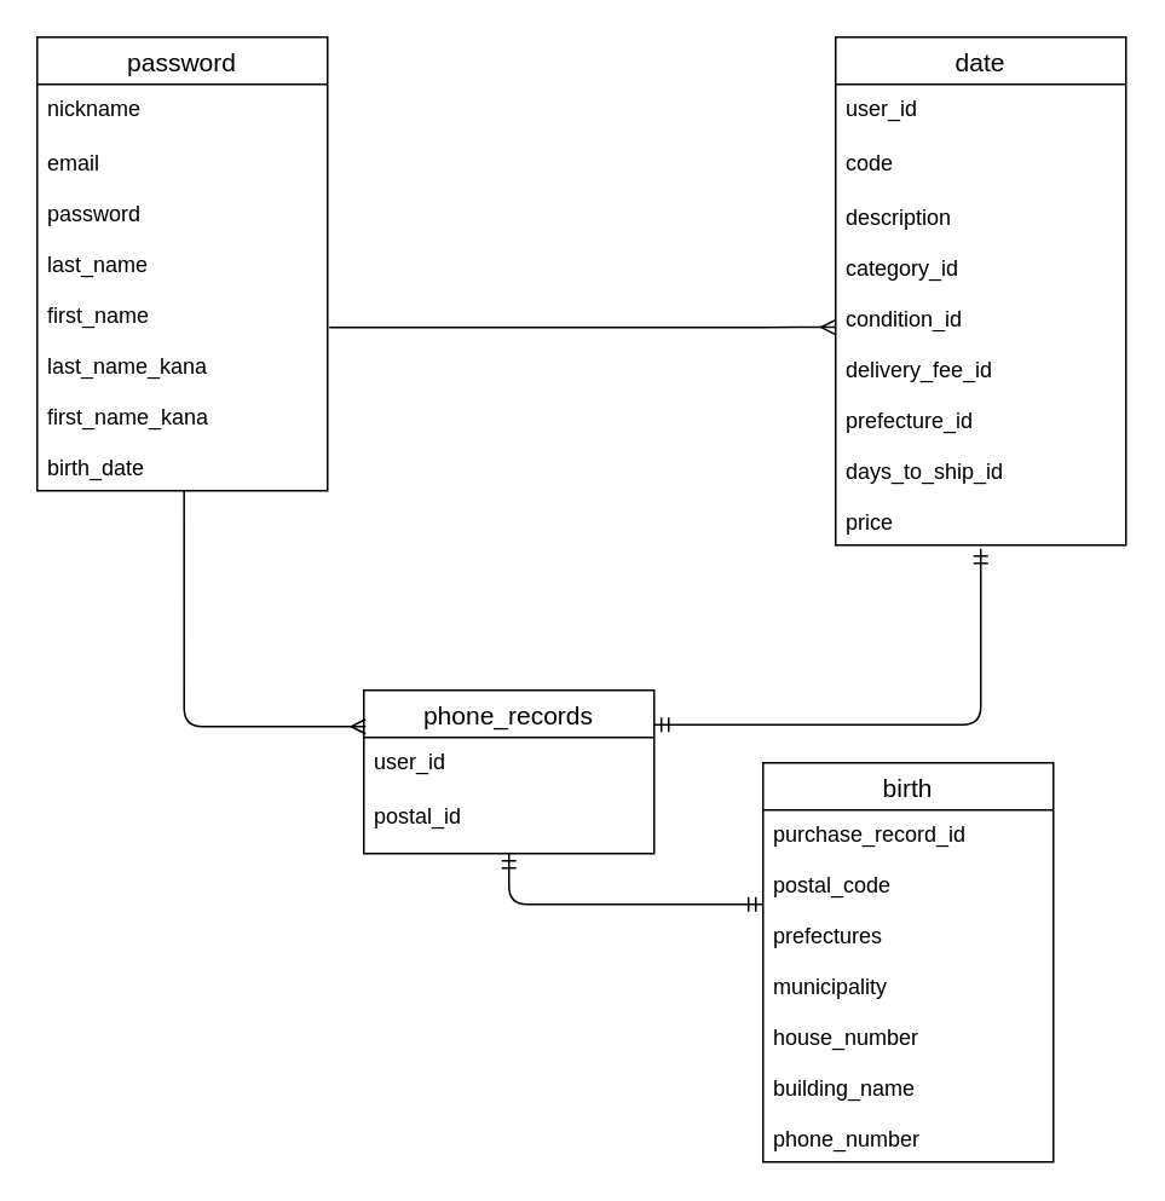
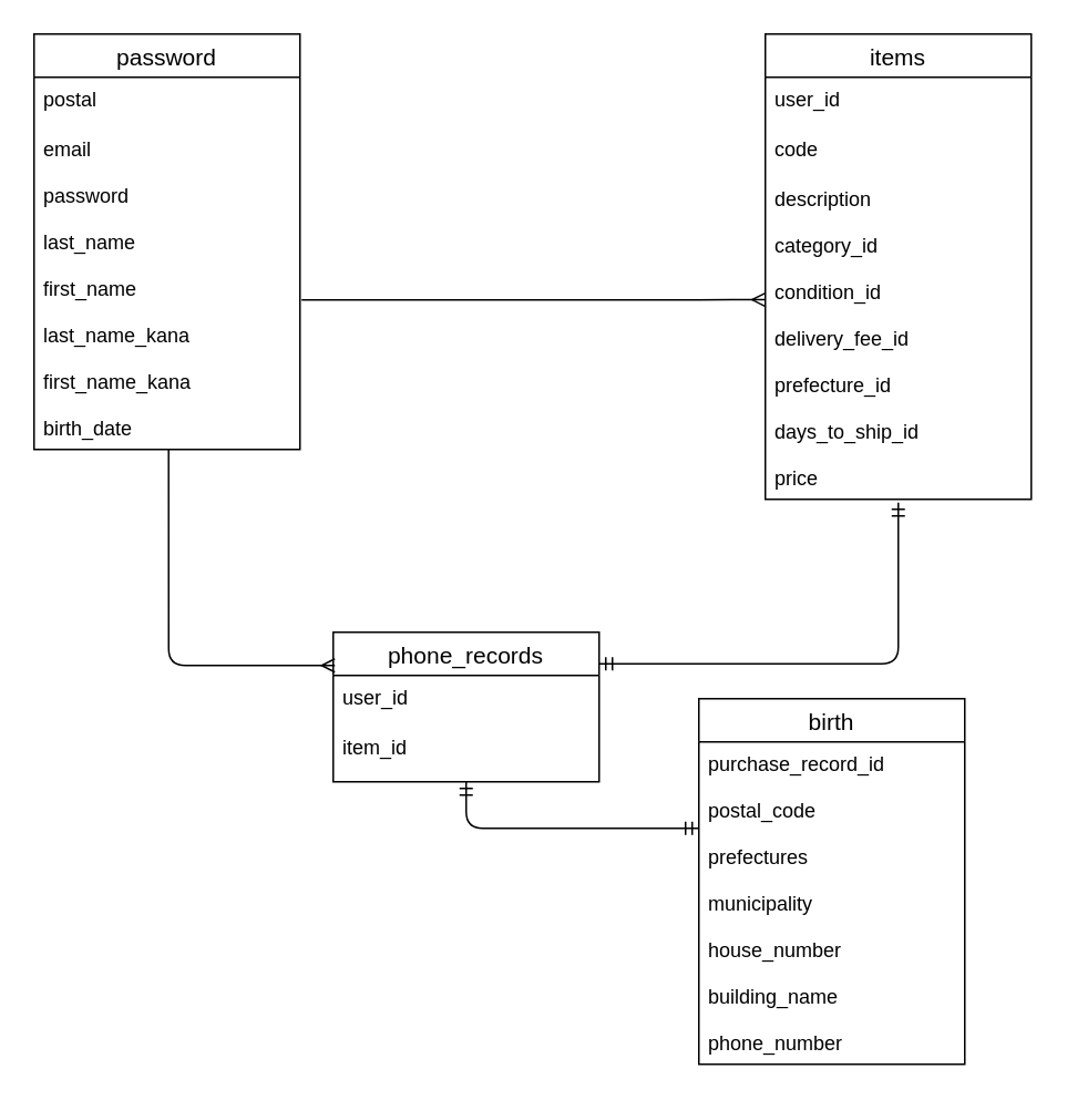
- <mxCell id="5" value="date" style="swimlane;fontStyle=0;childLayout=stackLayout;horizontal=1;startSize=26;horizontalStack=0;resizeParent=1;resizeParentMax=0;resizeLast=0;collapsible=1;marginBottom=0;align=center;fontSize=14;rounded=0;sketch=0;" vertex="1" parent="1"><mxGeometry x="460" y="20" width="160" height="280" as="geometry" /></mxCell>
+ <mxCell id="5" value="items" style="swimlane;fontStyle=0;childLayout=stackLayout;horizontal=1;startSize=26;horizontalStack=0;resizeParent=1;resizeParentMax=0;resizeLast=0;collapsible=1;marginBottom=0;align=center;fontSize=14;rounded=0;sketch=0;" vertex="1" parent="1"><mxGeometry x="460" y="20" width="160" height="280" as="geometry" /></mxCell>
- <mxCell id="3" value="nickname" style="text;strokeColor=none;fillColor=none;spacingLeft=4;spacingRight=4;overflow=hidden;rotatable=0;points=[[0,0.5],[1,0.5]];portConstraint=eastwest;fontSize=12;" vertex="1" parent="2"><mxGeometry y="26" width="160" height="30" as="geometry" /></mxCell>
+ <mxCell id="3" value="postal" style="text;strokeColor=none;fillColor=none;spacingLeft=4;spacingRight=4;overflow=hidden;rotatable=0;points=[[0,0.5],[1,0.5]];portConstraint=eastwest;fontSize=12;" vertex="1" parent="2"><mxGeometry y="26" width="160" height="30" as="geometry" /></mxCell>
- <mxCell id="11" value="postal_id" style="text;strokeColor=none;fillColor=none;spacingLeft=4;spacingRight=4;overflow=hidden;rotatable=0;points=[[0,0.5],[1,0.5]];portConstraint=eastwest;fontSize=12;" vertex="1" parent="9"><mxGeometry y="56" width="160" height="34" as="geometry" /></mxCell>
+ <mxCell id="11" value="item_id" style="text;strokeColor=none;fillColor=none;spacingLeft=4;spacingRight=4;overflow=hidden;rotatable=0;points=[[0,0.5],[1,0.5]];portConstraint=eastwest;fontSize=12;" vertex="1" parent="9"><mxGeometry y="56" width="160" height="34" as="geometry" /></mxCell>
